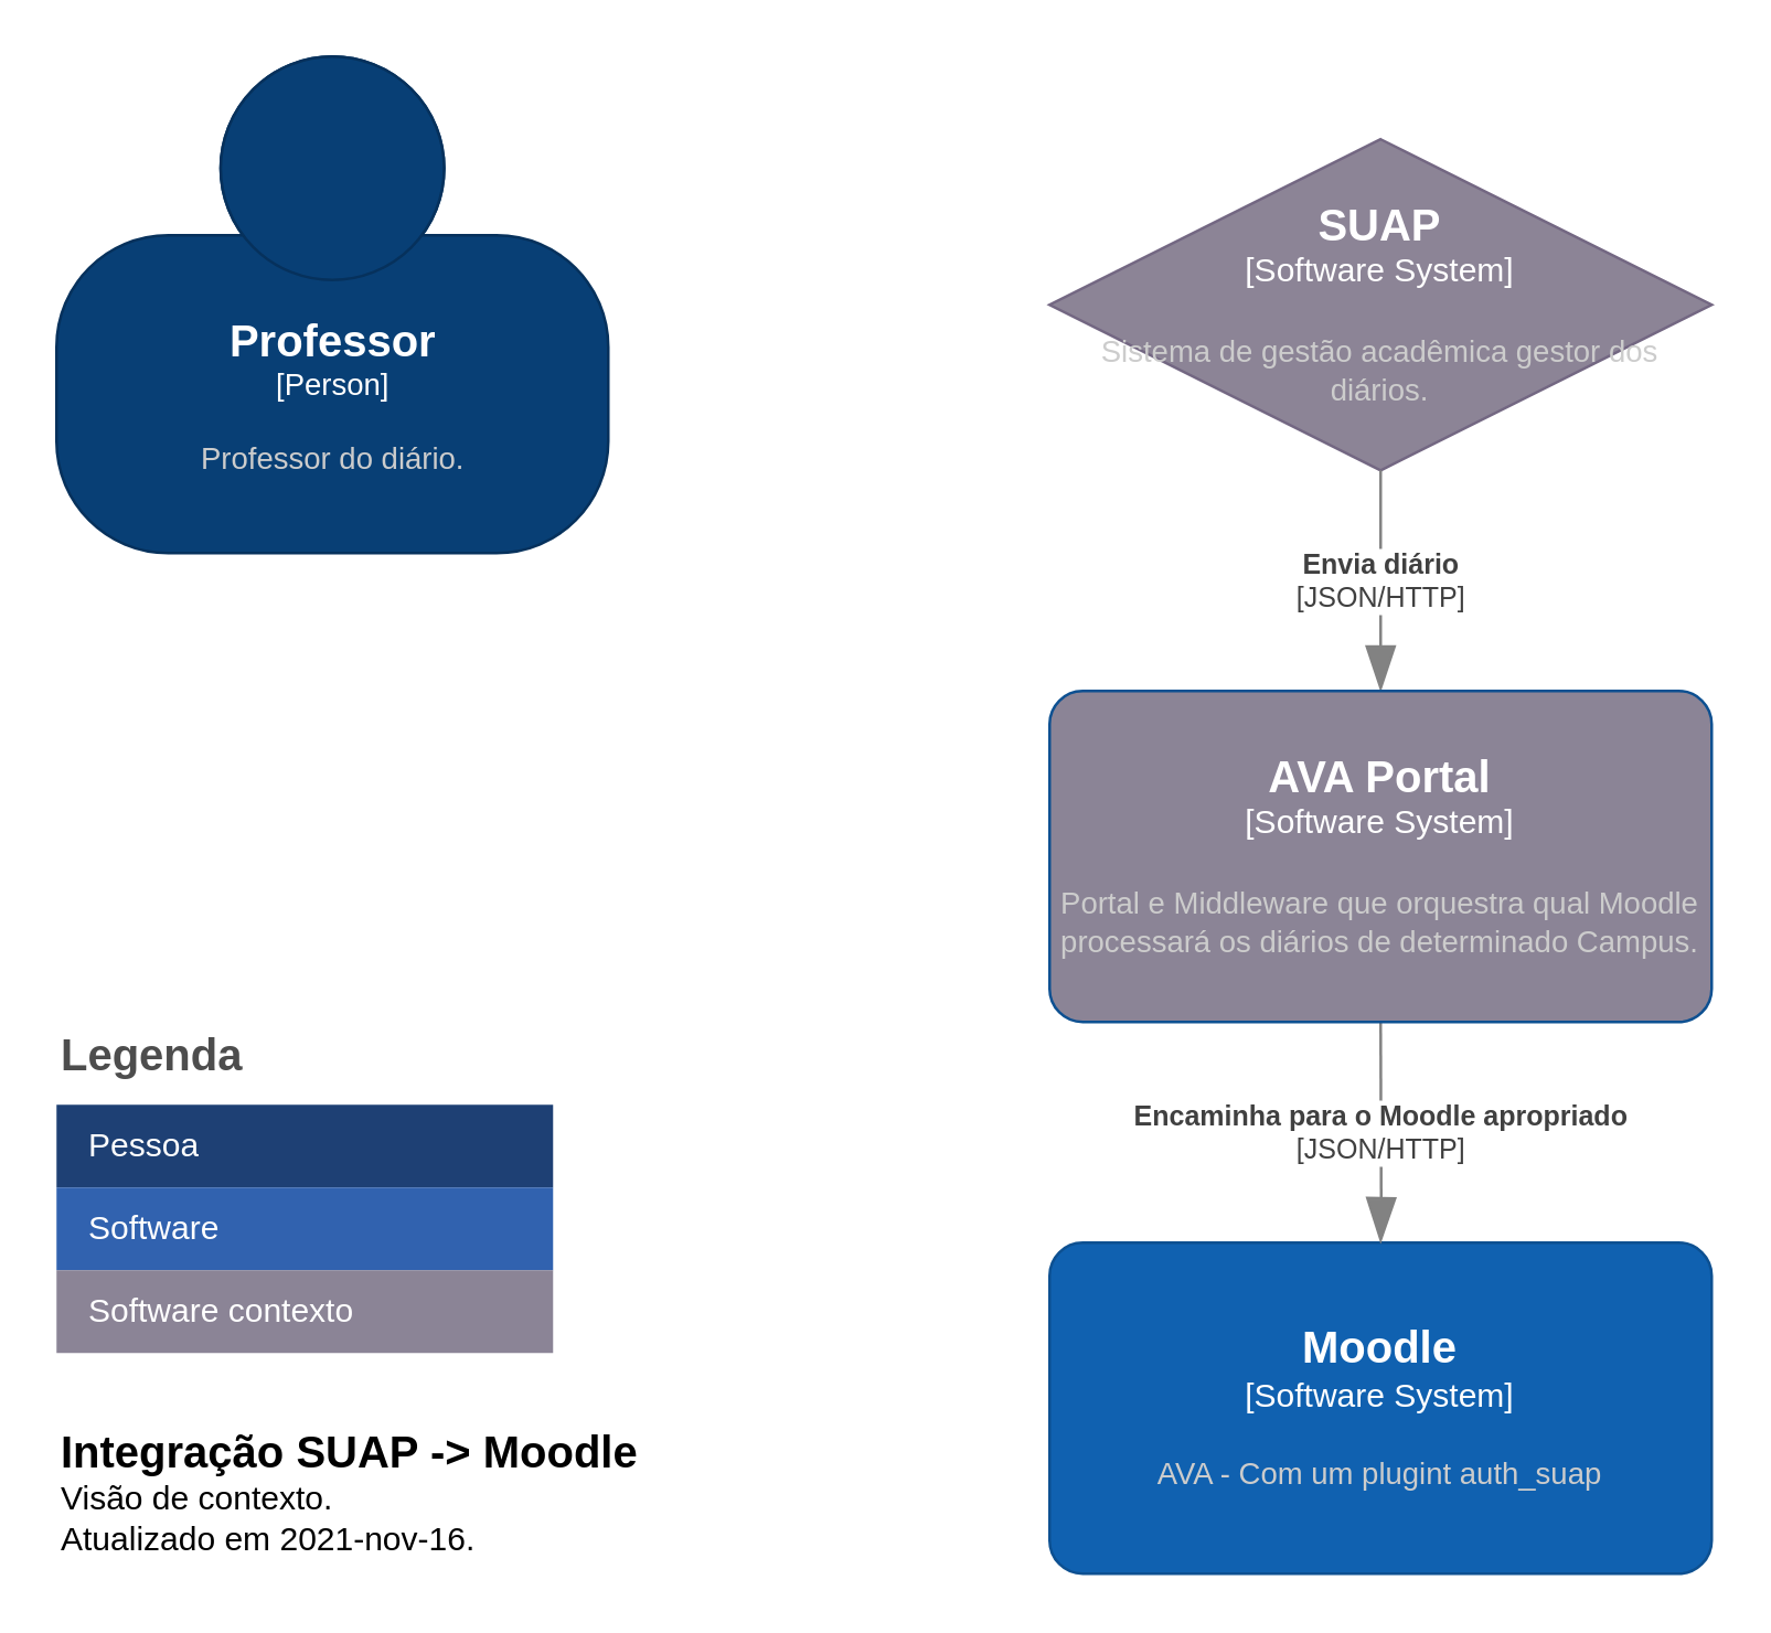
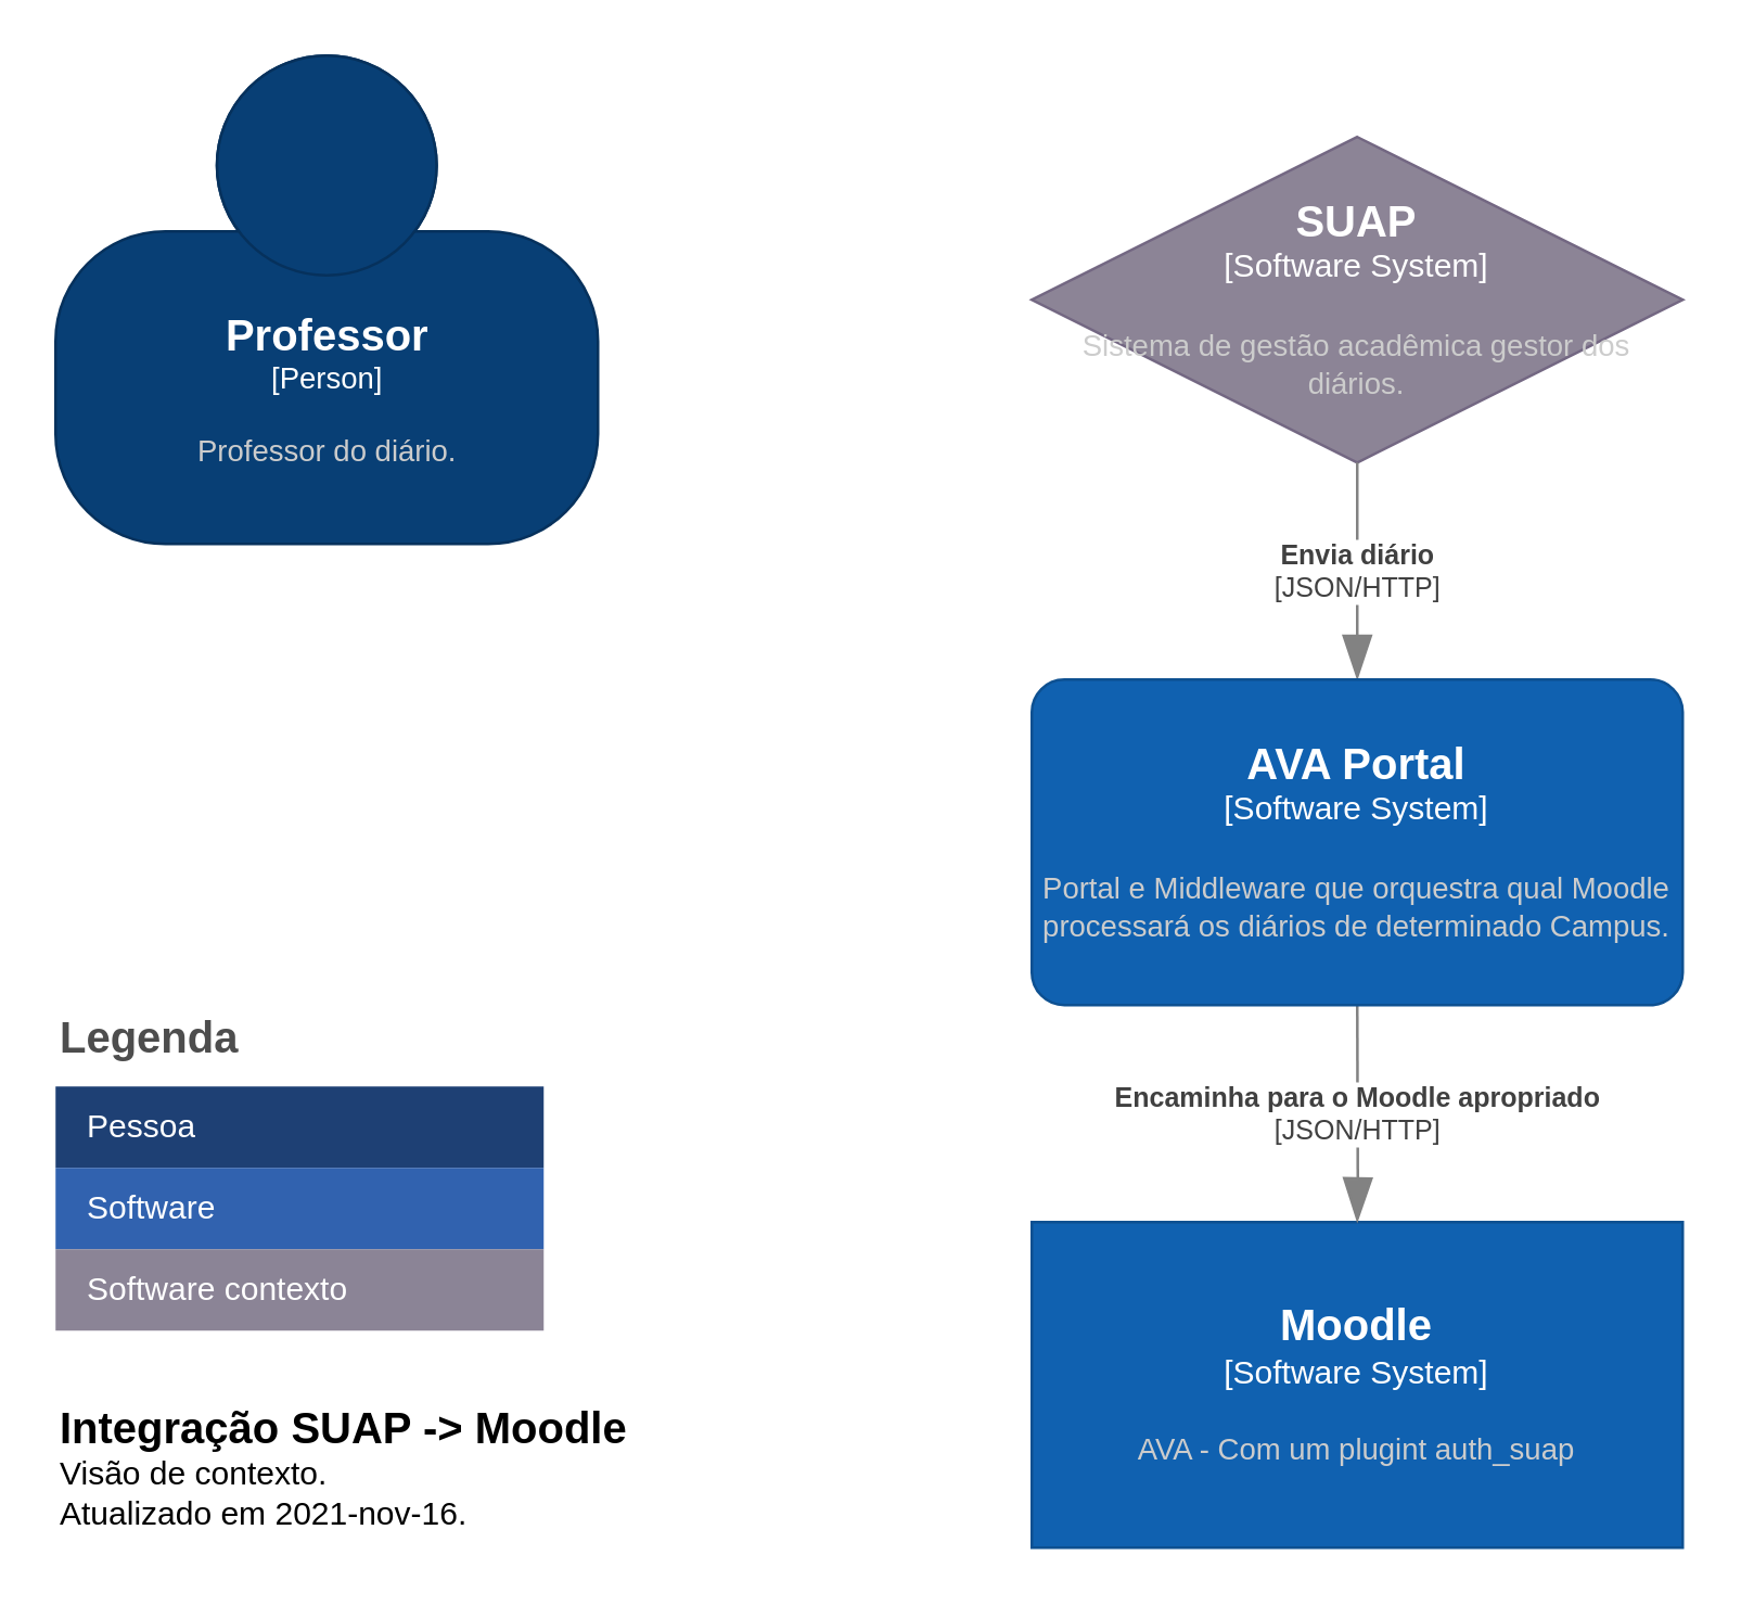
- <mxCell id="13" value="&lt;font style=&quot;font-size: 16px&quot;&gt;&lt;b&gt;AVA Portal&lt;/b&gt;&lt;/font&gt;&lt;div&gt;[Software System]&lt;/div&gt;&lt;br&gt;&lt;div&gt;&lt;font style=&quot;font-size: 11px&quot;&gt;&lt;font color=&quot;#cccccc&quot;&gt;Portal e Middleware que orquestra qual Moodle processará os diários de determinado Campus.&lt;/font&gt;&lt;/div&gt;" style="rounded=1;whiteSpace=wrap;html=1;labelBackgroundColor=none;fillColor=#8b8496;fontColor=#ffffff;align=center;arcSize=10;strokeColor=#0D5091;metaEdit=1;metaData={&quot;c4Type&quot;:{&quot;editable&quot;:false}};resizable=0;points=[[0.25,0,0],[0.5,0,0],[0.75,0,0],[1,0.25,0],[1,0.5,0],[1,0.75,0],[0.75,1,0],[0.5,1,0],[0.25,1,0],[0,0.75,0],[0,0.5,0],[0,0.25,0]];" parent="1" vertex="1"><mxGeometry x="380" y="250" width="240" height="120" as="geometry" /></mxCell>
+ <mxCell id="13" value="&lt;font style=&quot;font-size: 16px&quot;&gt;&lt;b&gt;AVA Portal&lt;/b&gt;&lt;/font&gt;&lt;div&gt;[Software System]&lt;/div&gt;&lt;br&gt;&lt;div&gt;&lt;font style=&quot;font-size: 11px&quot;&gt;&lt;font color=&quot;#cccccc&quot;&gt;Portal e Middleware que orquestra qual Moodle processará os diários de determinado Campus.&lt;/font&gt;&lt;/div&gt;" style="rounded=1;whiteSpace=wrap;html=1;labelBackgroundColor=none;fillColor=#1061B0;fontColor=#ffffff;align=center;arcSize=10;strokeColor=#0D5091;metaEdit=1;metaData={&quot;c4Type&quot;:{&quot;editable&quot;:false}};resizable=0;points=[[0.25,0,0],[0.5,0,0],[0.75,0,0],[1,0.25,0],[1,0.5,0],[1,0.75,0],[0.75,1,0],[0.5,1,0],[0.25,1,0],[0,0.75,0],[0,0.5,0],[0,0.25,0]];" parent="1" vertex="1"><mxGeometry x="380" y="250" width="240" height="120" as="geometry" /></mxCell>
- <mxCell id="2" value="&lt;font style=&quot;font-size: 16px&quot;&gt;&lt;b&gt;Moodle&lt;/b&gt;&lt;/font&gt;&lt;div&gt;[Software System]&lt;/div&gt;&lt;br&gt;&lt;div&gt;&lt;font style=&quot;font-size: 11px&quot;&gt;&lt;font color=&quot;#cccccc&quot;&gt;AVA - Com um plugint auth_suap&lt;/font&gt;&lt;/div&gt;" style="rounded=1;whiteSpace=wrap;html=1;labelBackgroundColor=none;fillColor=#1061B0;fontColor=#ffffff;align=center;arcSize=10;strokeColor=#0D5091;metaEdit=1;metaData={&quot;c4Type&quot;:{&quot;editable&quot;:false}};resizable=0;points=[[0.25,0,0],[0.5,0,0],[0.75,0,0],[1,0.25,0],[1,0.5,0],[1,0.75,0],[0.75,1,0],[0.5,1,0],[0.25,1,0],[0,0.75,0],[0,0.5,0],[0,0.25,0]];" parent="1" vertex="1"><mxGeometry x="380" y="450" width="240" height="120" as="geometry" /></mxCell>
+ <mxCell id="2" value="&lt;font style=&quot;font-size: 16px&quot;&gt;&lt;b&gt;Moodle&lt;/b&gt;&lt;/font&gt;&lt;div&gt;[Software System]&lt;/div&gt;&lt;br&gt;&lt;div&gt;&lt;font style=&quot;font-size: 11px&quot;&gt;&lt;font color=&quot;#cccccc&quot;&gt;AVA - Com um plugint auth_suap&lt;/font&gt;&lt;/div&gt;" style="whiteSpace=wrap;html=1;labelBackgroundColor=none;fillColor=#1061B0;fontColor=#ffffff;align=center;arcSize=10;strokeColor=#0D5091;metaEdit=1;metaData={&quot;c4Type&quot;:{&quot;editable&quot;:false}};resizable=0;points=[[0.25,0,0],[0.5,0,0],[0.75,0,0],[1,0.25,0],[1,0.5,0],[1,0.75,0],[0.75,1,0],[0.5,1,0],[0.25,1,0],[0,0.75,0],[0,0.5,0],[0,0.25,0]];rounded=0;" parent="1" vertex="1"><mxGeometry x="380" y="450" width="240" height="120" as="geometry" /></mxCell>
